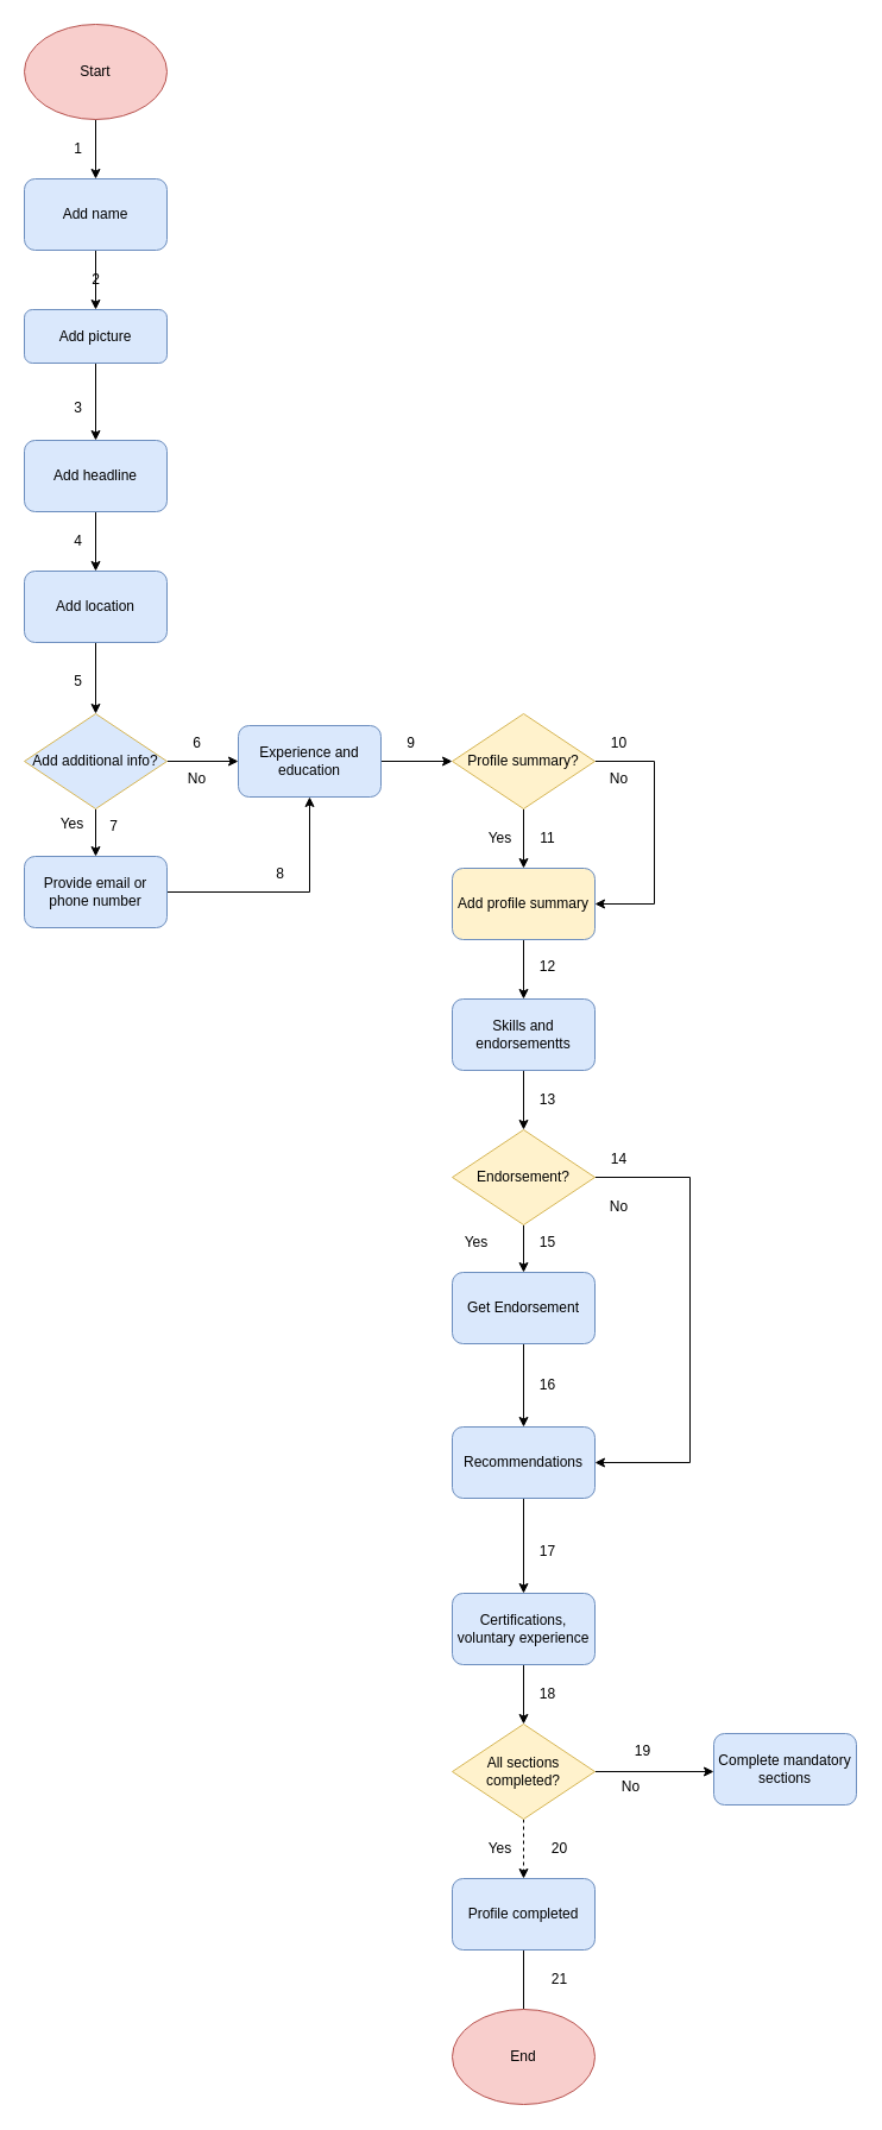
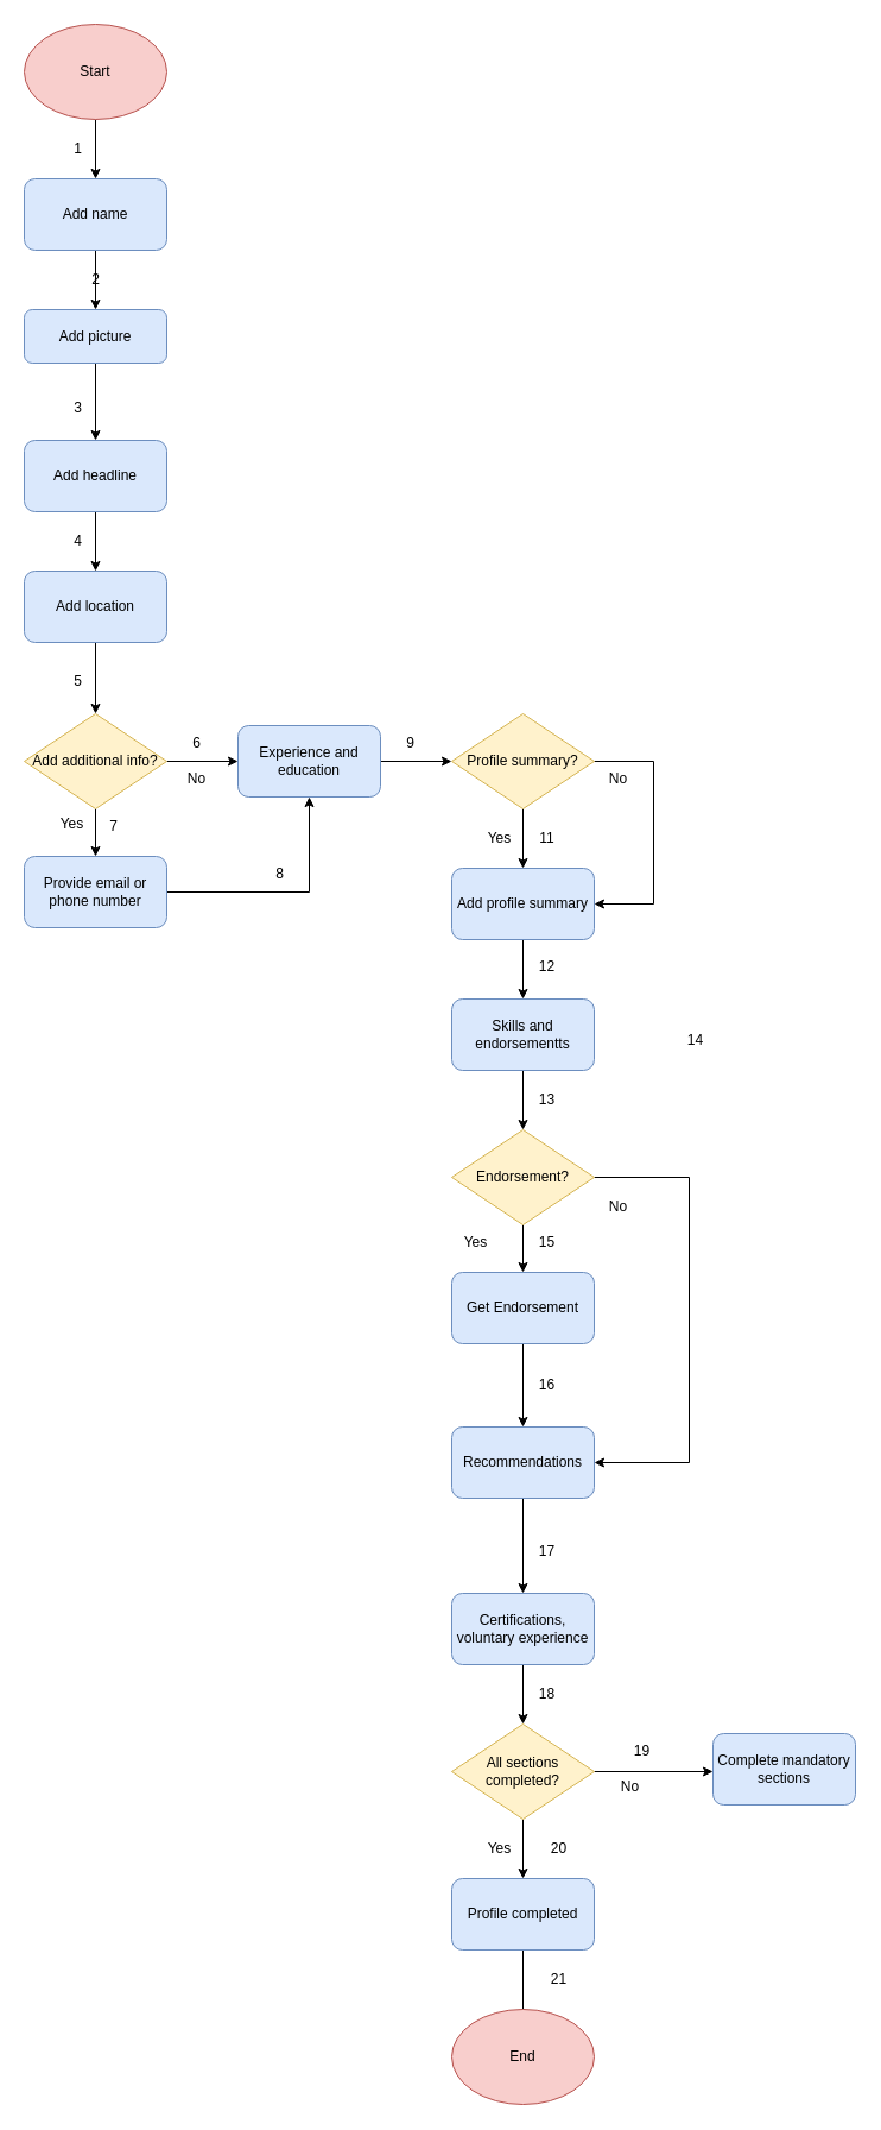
- <mxCell id="48" value="10" style="text;html=1;align=center;verticalAlign=middle;resizable=0;points=[];autosize=1;strokeColor=none;fillColor=none;" parent="1" vertex="1"><mxGeometry x="500" y="610" width="40" height="30" as="geometry" /></mxCell>
- <mxCell id="8" value="Add additional info?" style="rhombus;whiteSpace=wrap;html=1;fillColor=#dae8fc;strokeColor=#d6b656;" parent="1" vertex="1"><mxGeometry x="20" y="600" width="120" height="80" as="geometry" /></mxCell>
+ <mxCell id="8" value="Add additional info?" style="rhombus;whiteSpace=wrap;html=1;fillColor=#fff2cc;strokeColor=#d6b656;" parent="1" vertex="1"><mxGeometry x="20" y="600" width="120" height="80" as="geometry" /></mxCell>
- <mxCell id="17" value="Add profile summary" style="rounded=1;whiteSpace=wrap;html=1;fillColor=#fff2cc;strokeColor=#6c8ebf;" parent="1" vertex="1"><mxGeometry x="380" y="730" width="120" height="60" as="geometry" /></mxCell>
+ <mxCell id="17" value="Add profile summary" style="rounded=1;whiteSpace=wrap;html=1;fillColor=#dae8fc;strokeColor=#6c8ebf;" parent="1" vertex="1"><mxGeometry x="380" y="730" width="120" height="60" as="geometry" /></mxCell>
- <mxCell id="52" value="14" style="text;html=1;align=center;verticalAlign=middle;resizable=0;points=[];autosize=1;strokeColor=none;fillColor=none;" parent="1" vertex="1"><mxGeometry x="500" y="960" width="40" height="30" as="geometry" /></mxCell>
+ <mxCell id="52" value="14" style="text;html=1;align=center;verticalAlign=middle;resizable=0;points=[];autosize=1;strokeColor=none;fillColor=none;" parent="1" vertex="1"><mxGeometry x="565" y="860" width="40" height="30" as="geometry" /></mxCell>
- <mxCell id="28" value="" style="edgeStyle=orthogonalEdgeStyle;rounded=0;orthogonalLoop=1;jettySize=auto;html=1;dashed=1;" parent="1" source="29" target="31" edge="1"><mxGeometry relative="1" as="geometry" /></mxCell>
+ <mxCell id="28" value="" style="edgeStyle=orthogonalEdgeStyle;rounded=0;orthogonalLoop=1;jettySize=auto;html=1;" parent="1" source="29" target="31" edge="1"><mxGeometry relative="1" as="geometry" /></mxCell>
